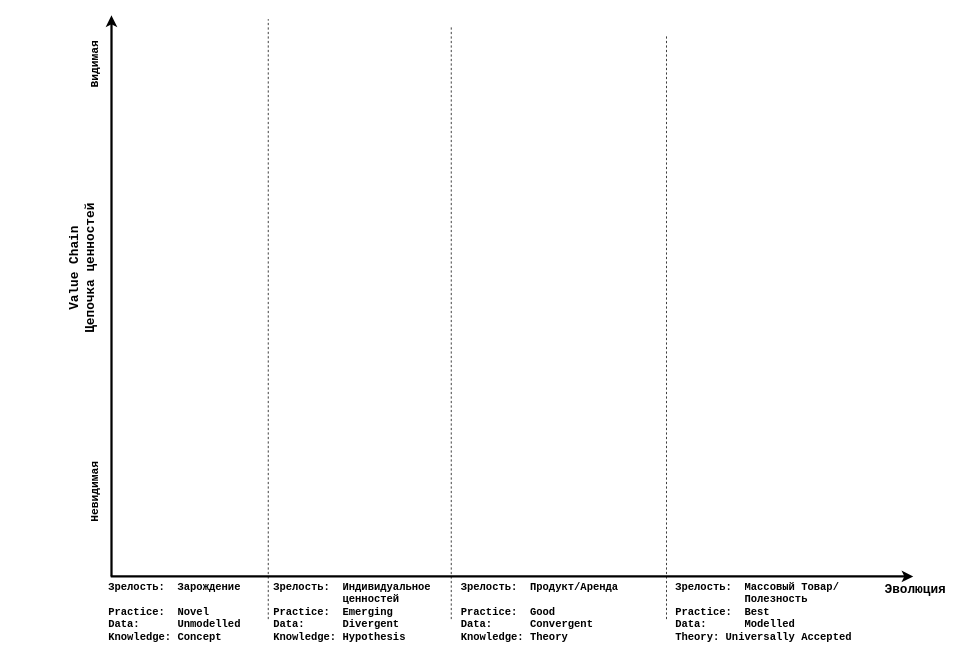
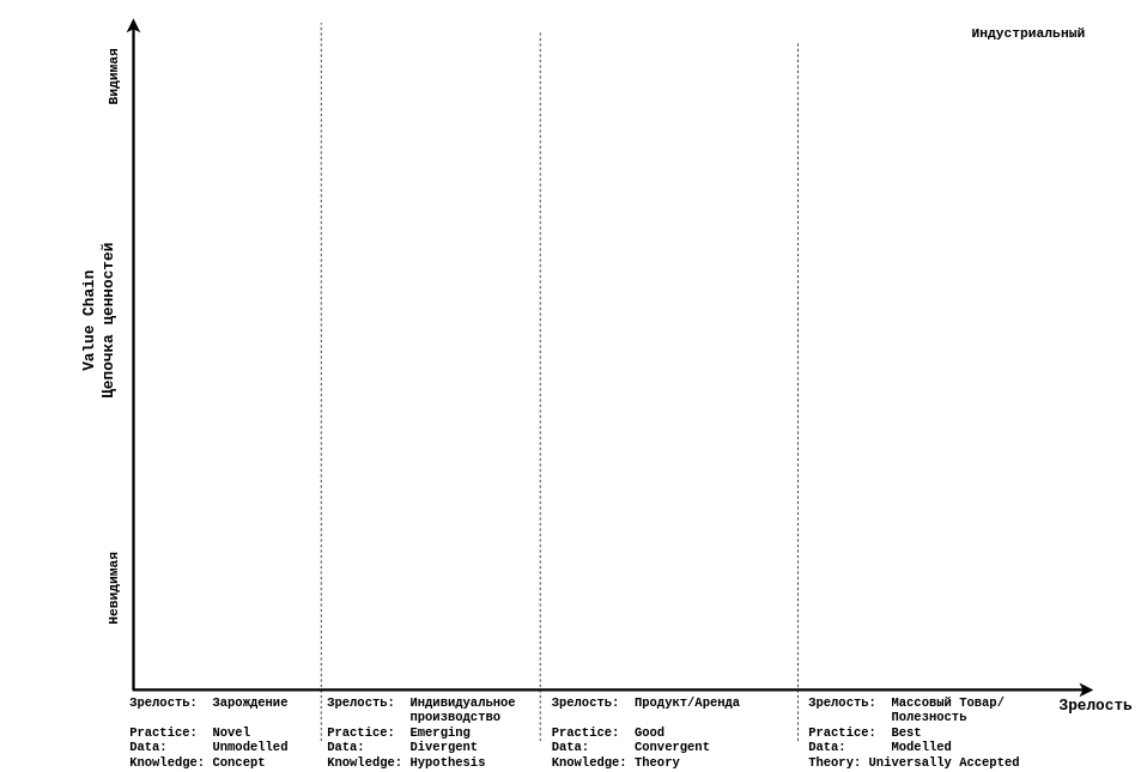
+ <mxCell id="12" value="Индустриальный" style="text;html=1;strokeColor=none;fillColor=none;align=center;verticalAlign=middle;whiteSpace=wrap;rounded=0;shadow=0;glass=0;comic=0;fontFamily=Courier New;fontSize=15;fontStyle=1" vertex="1" parent="1"><mxGeometry x="1090" y="27" width="110" height="20" as="geometry" /></mxCell>
- <mxCell id="11" value="Эволюция" style="text;html=1;strokeColor=none;fillColor=none;align=center;verticalAlign=middle;whiteSpace=wrap;rounded=0;shadow=0;glass=0;comic=0;fontFamily=Courier New;fontSize=17;fontStyle=1" vertex="1" parent="1"><mxGeometry x="1185" y="777" width="70" height="20" as="geometry" /></mxCell>
+ <mxCell id="11" value="Зрелость" style="text;html=1;strokeColor=none;fillColor=none;align=center;verticalAlign=middle;whiteSpace=wrap;rounded=0;shadow=0;glass=0;comic=0;fontFamily=Courier New;fontSize=17;fontStyle=1" vertex="1" parent="1"><mxGeometry x="1185" y="777" width="70" height="20" as="geometry" /></mxCell>
- <mxCell id="8" value="Зрелость: &amp;nbsp;Индивидуальное&lt;br&gt;&amp;nbsp; &amp;nbsp; &amp;nbsp; &amp;nbsp; &amp;nbsp; &amp;nbsp;ценностей&lt;br style=&quot;font-size: 14px&quot;&gt;Practice:&amp;nbsp; Emerging&lt;br style=&quot;font-size: 14px&quot;&gt;Data:&amp;nbsp; &amp;nbsp; &amp;nbsp; Divergent&lt;br style=&quot;font-size: 14px&quot;&gt;Knowledge: Hypothesis" style="text;html=1;strokeColor=none;fillColor=none;align=left;verticalAlign=top;whiteSpace=wrap;rounded=0;labelPosition=center;verticalLabelPosition=middle;fontFamily=Courier New;fontStyle=1;fontSize=14;" vertex="1" parent="1"><mxGeometry x="362" y="767" width="240" height="70" as="geometry" /></mxCell>
+ <mxCell id="8" value="Зрелость: &amp;nbsp;Индивидуальное&lt;br&gt;&amp;nbsp; &amp;nbsp; &amp;nbsp; &amp;nbsp; &amp;nbsp; &amp;nbsp;производство&lt;br style=&quot;font-size: 14px&quot;&gt;Practice:&amp;nbsp; Emerging&lt;br style=&quot;font-size: 14px&quot;&gt;Data:&amp;nbsp; &amp;nbsp; &amp;nbsp; Divergent&lt;br style=&quot;font-size: 14px&quot;&gt;Knowledge: Hypothesis" style="text;html=1;strokeColor=none;fillColor=none;align=left;verticalAlign=top;whiteSpace=wrap;rounded=0;labelPosition=center;verticalLabelPosition=middle;fontFamily=Courier New;fontStyle=1;fontSize=14;" vertex="1" parent="1"><mxGeometry x="362" y="767" width="240" height="70" as="geometry" /></mxCell>
